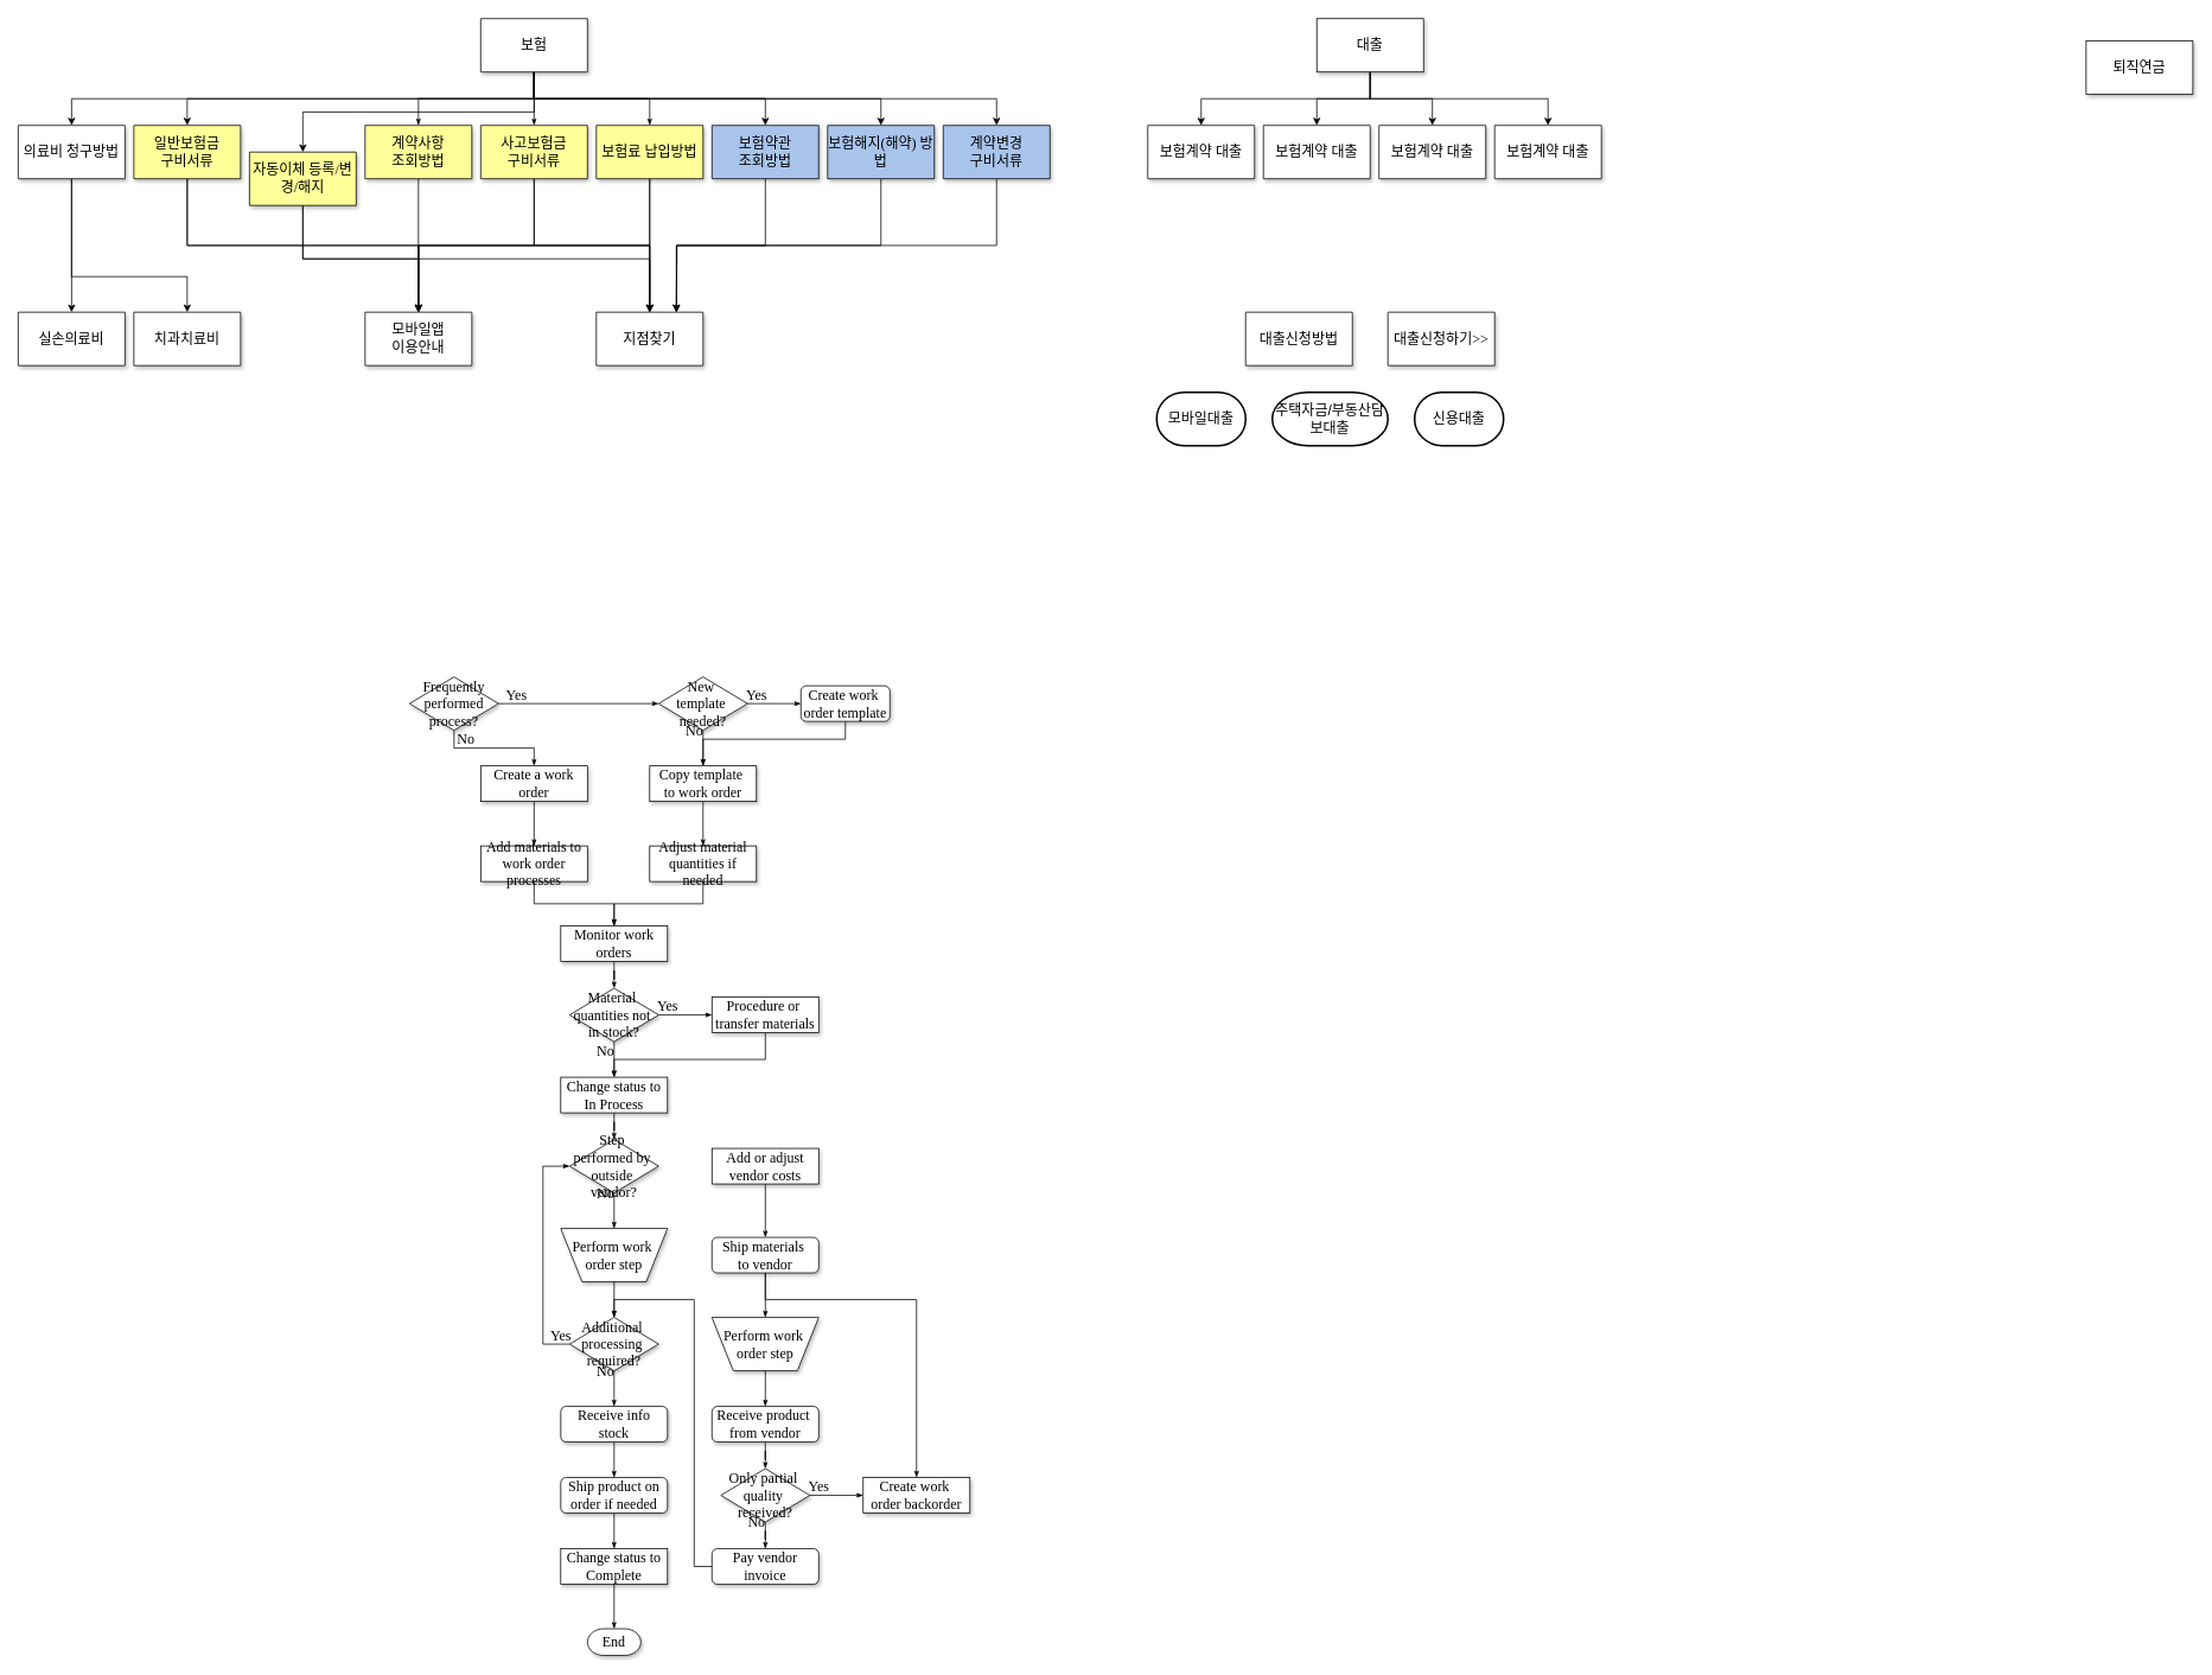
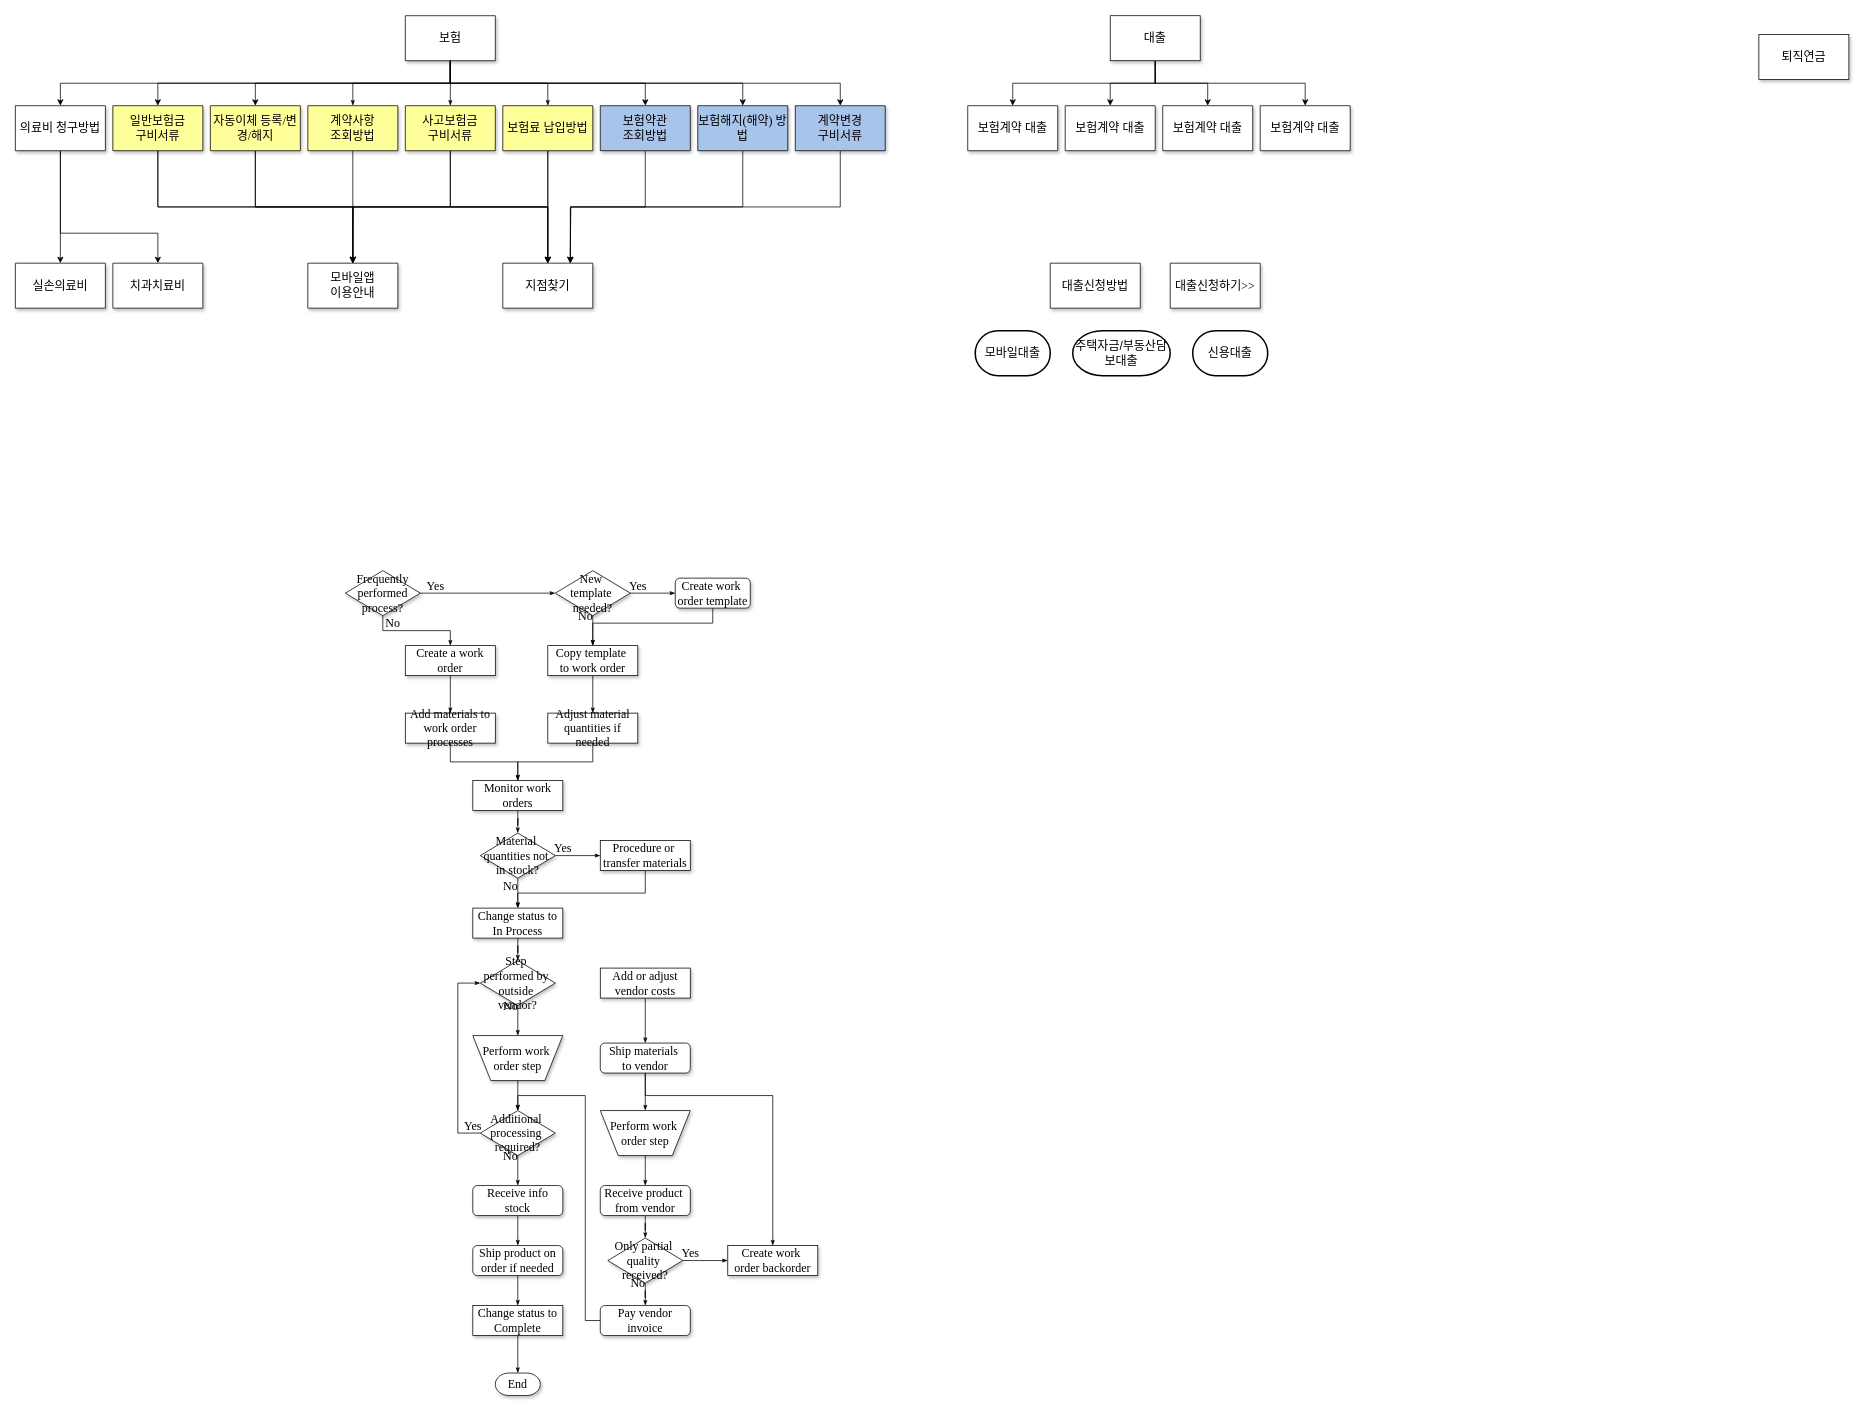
- <mxCell id="82" value="자동이체 등록/변경/해지" style="shape=trapezoid;whiteSpace=wrap;html=1;rounded=0;shadow=1;labelBackgroundColor=none;strokeWidth=1;fontFamily=Verdana;fontSize=16;align=center;flipV=1;size=0;fillColor=#FFFF99;" vertex="1" parent="1"><mxGeometry x="280" y="170" width="120" height="60" as="geometry" /></mxCell>
+ <mxCell id="82" value="자동이체 등록/변경/해지" style="shape=trapezoid;whiteSpace=wrap;html=1;rounded=0;shadow=1;labelBackgroundColor=none;strokeWidth=1;fontFamily=Verdana;fontSize=16;align=center;flipV=1;size=0;fillColor=#FFFF99;" vertex="1" parent="1"><mxGeometry x="280" y="140" width="120" height="60" as="geometry" /></mxCell>
